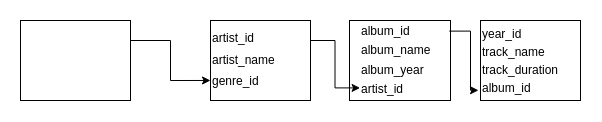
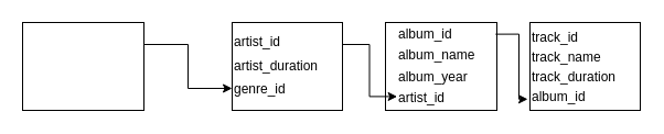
- <mxCell id="5" value="&lt;p style=&quot;line-height: 180%;&quot;&gt;artist_id&lt;br&gt;artist_name&lt;br&gt;genre_id&lt;/p&gt;" style="text;strokeColor=none;align=left;fillColor=none;html=1;verticalAlign=middle;whiteSpace=wrap;rounded=0;" vertex="1" parent="1"><mxGeometry x="210" y="30" width="80" height="60" as="geometry" /></mxCell>
+ <mxCell id="5" value="&lt;p style=&quot;line-height: 180%;&quot;&gt;artist_id&lt;br&gt;artist_duration&lt;br&gt;genre_id&lt;/p&gt;" style="text;strokeColor=none;align=left;fillColor=none;html=1;verticalAlign=middle;whiteSpace=wrap;rounded=0;" vertex="1" parent="1"><mxGeometry x="210" y="30" width="80" height="60" as="geometry" /></mxCell>
- <mxCell id="7" value="&lt;p style=&quot;line-height: 150%;&quot;&gt;year_id&lt;br&gt;track_name&lt;br&gt;track_duration&lt;br&gt;album_id&lt;/p&gt;" style="whiteSpace=wrap;html=1;align=left;" vertex="1" parent="1"><mxGeometry x="480" y="20" width="100" height="80" as="geometry" /></mxCell>
+ <mxCell id="7" value="&lt;p style=&quot;line-height: 150%;&quot;&gt;track_id&lt;br&gt;track_name&lt;br&gt;track_duration&lt;br&gt;album_id&lt;/p&gt;" style="whiteSpace=wrap;html=1;align=left;" vertex="1" parent="1"><mxGeometry x="480" y="20" width="100" height="80" as="geometry" /></mxCell>
